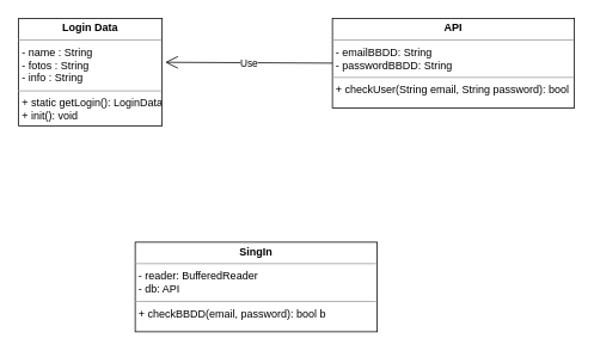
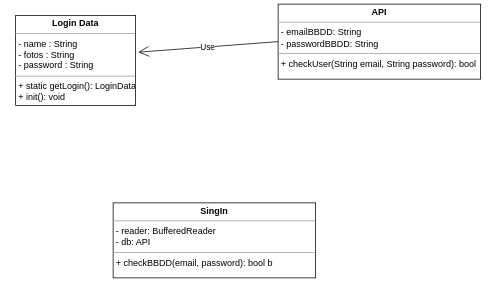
- <mxCell id="2" value="&lt;p style=&quot;margin: 0px ; margin-top: 4px ; text-align: center&quot;&gt;&lt;b&gt;Login Data&lt;/b&gt;&lt;/p&gt;&lt;hr size=&quot;1&quot;&gt;&lt;p style=&quot;margin: 0px ; margin-left: 4px&quot;&gt;- name : String&lt;/p&gt;&lt;p style=&quot;margin: 0px ; margin-left: 4px&quot;&gt;- fotos : String&lt;/p&gt;&lt;p style=&quot;margin: 0px ; margin-left: 4px&quot;&gt;- info : String&lt;/p&gt;&lt;hr size=&quot;1&quot;&gt;&lt;p style=&quot;margin: 0px ; margin-left: 4px&quot;&gt;+ static getLogin(): LoginData&lt;/p&gt;&lt;p style=&quot;margin: 0px ; margin-left: 4px&quot;&gt;+ init(): void&lt;/p&gt;" style="verticalAlign=top;align=left;overflow=fill;fontSize=12;fontFamily=Helvetica;html=1;" vertex="1" parent="1"><mxGeometry x="20" y="20" width="160" height="120" as="geometry" /></mxCell>
+ <mxCell id="2" value="&lt;p style=&quot;margin: 0px ; margin-top: 4px ; text-align: center&quot;&gt;&lt;b&gt;Login Data&lt;/b&gt;&lt;/p&gt;&lt;hr size=&quot;1&quot;&gt;&lt;p style=&quot;margin: 0px ; margin-left: 4px&quot;&gt;- name : String&lt;/p&gt;&lt;p style=&quot;margin: 0px ; margin-left: 4px&quot;&gt;- fotos : String&lt;/p&gt;&lt;p style=&quot;margin: 0px ; margin-left: 4px&quot;&gt;- password : String&lt;/p&gt;&lt;hr size=&quot;1&quot;&gt;&lt;p style=&quot;margin: 0px ; margin-left: 4px&quot;&gt;+ static getLogin(): LoginData&lt;/p&gt;&lt;p style=&quot;margin: 0px ; margin-left: 4px&quot;&gt;+ init(): void&lt;/p&gt;" style="verticalAlign=top;align=left;overflow=fill;fontSize=12;fontFamily=Helvetica;html=1;" vertex="1" parent="1"><mxGeometry x="20" y="20" width="160" height="120" as="geometry" /></mxCell>
- <mxCell id="4" value="&lt;p style=&quot;margin: 0px ; margin-top: 4px ; text-align: center&quot;&gt;&lt;b&gt;API&lt;/b&gt;&lt;/p&gt;&lt;hr size=&quot;1&quot;&gt;&lt;p style=&quot;margin: 0px ; margin-left: 4px&quot;&gt;- emailBBDD: String&lt;/p&gt;&lt;p style=&quot;margin: 0px ; margin-left: 4px&quot;&gt;- passwordBBDD: String&lt;/p&gt;&lt;hr size=&quot;1&quot;&gt;&lt;p style=&quot;margin: 0px ; margin-left: 4px&quot;&gt;+ checkUser(String email, String password): bool&lt;/p&gt;" style="verticalAlign=top;align=left;overflow=fill;fontSize=12;fontFamily=Helvetica;html=1;" vertex="1" parent="1"><mxGeometry x="370" y="20" width="270" height="100" as="geometry" /></mxCell>
+ <mxCell id="4" value="&lt;p style=&quot;margin: 0px ; margin-top: 4px ; text-align: center&quot;&gt;&lt;b&gt;API&lt;/b&gt;&lt;/p&gt;&lt;hr size=&quot;1&quot;&gt;&lt;p style=&quot;margin: 0px ; margin-left: 4px&quot;&gt;- emailBBDD: String&lt;/p&gt;&lt;p style=&quot;margin: 0px ; margin-left: 4px&quot;&gt;- passwordBBDD: String&lt;/p&gt;&lt;hr size=&quot;1&quot;&gt;&lt;p style=&quot;margin: 0px ; margin-left: 4px&quot;&gt;+ checkUser(String email, String password): bool&lt;/p&gt;" style="verticalAlign=top;align=left;overflow=fill;fontSize=12;fontFamily=Helvetica;html=1;" vertex="1" parent="1"><mxGeometry x="370" y="5" width="270" height="100" as="geometry" /></mxCell>
